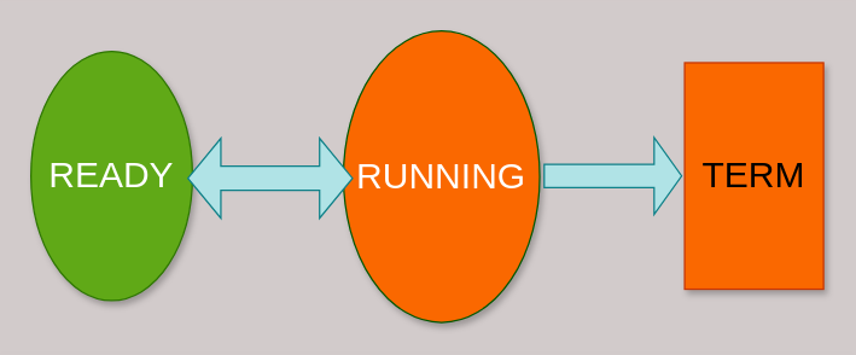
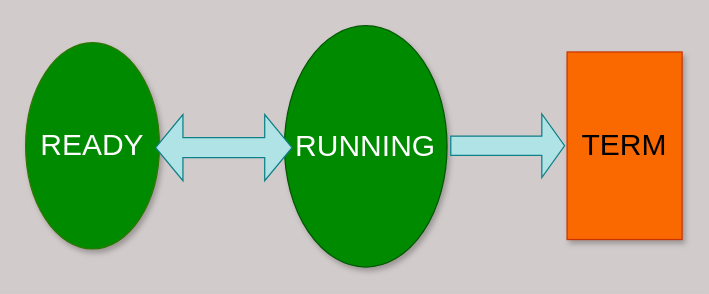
- <mxCell id="2" value="&lt;font face=&quot;Helvetica&quot; style=&quot;font-size: 24px;&quot;&gt;READY&lt;/font&gt;" style="ellipse;whiteSpace=wrap;html=1;fillColor=#60a917;strokeColor=#2D7600;shadow=1;fontColor=#ffffff;" parent="1" vertex="1"><mxGeometry x="20" y="33.5" width="107" height="165" as="geometry" /></mxCell>
+ <mxCell id="2" value="&lt;font face=&quot;Helvetica&quot; style=&quot;font-size: 24px;&quot;&gt;READY&lt;/font&gt;" style="ellipse;whiteSpace=wrap;html=1;fillColor=#008a00;strokeColor=#2D7600;shadow=1;fontColor=#ffffff;" parent="1" vertex="1"><mxGeometry x="20" y="33.5" width="107" height="165" as="geometry" /></mxCell>
- <mxCell id="3" value="&lt;font face=&quot;Helvetica&quot; style=&quot;font-size: 24px;&quot;&gt;RUNNING&lt;/font&gt;" style="ellipse;whiteSpace=wrap;html=1;fillColor=#fa6800;strokeColor=#005700;shadow=1;fontColor=#ffffff;" vertex="1" parent="1"><mxGeometry x="227" y="20" width="130" height="193" as="geometry" /></mxCell>
+ <mxCell id="3" value="&lt;font face=&quot;Helvetica&quot; style=&quot;font-size: 24px;&quot;&gt;RUNNING&lt;/font&gt;" style="ellipse;whiteSpace=wrap;html=1;fillColor=#008a00;strokeColor=#005700;shadow=1;fontColor=#ffffff;" vertex="1" parent="1"><mxGeometry x="227" y="20" width="130" height="193" as="geometry" /></mxCell>
